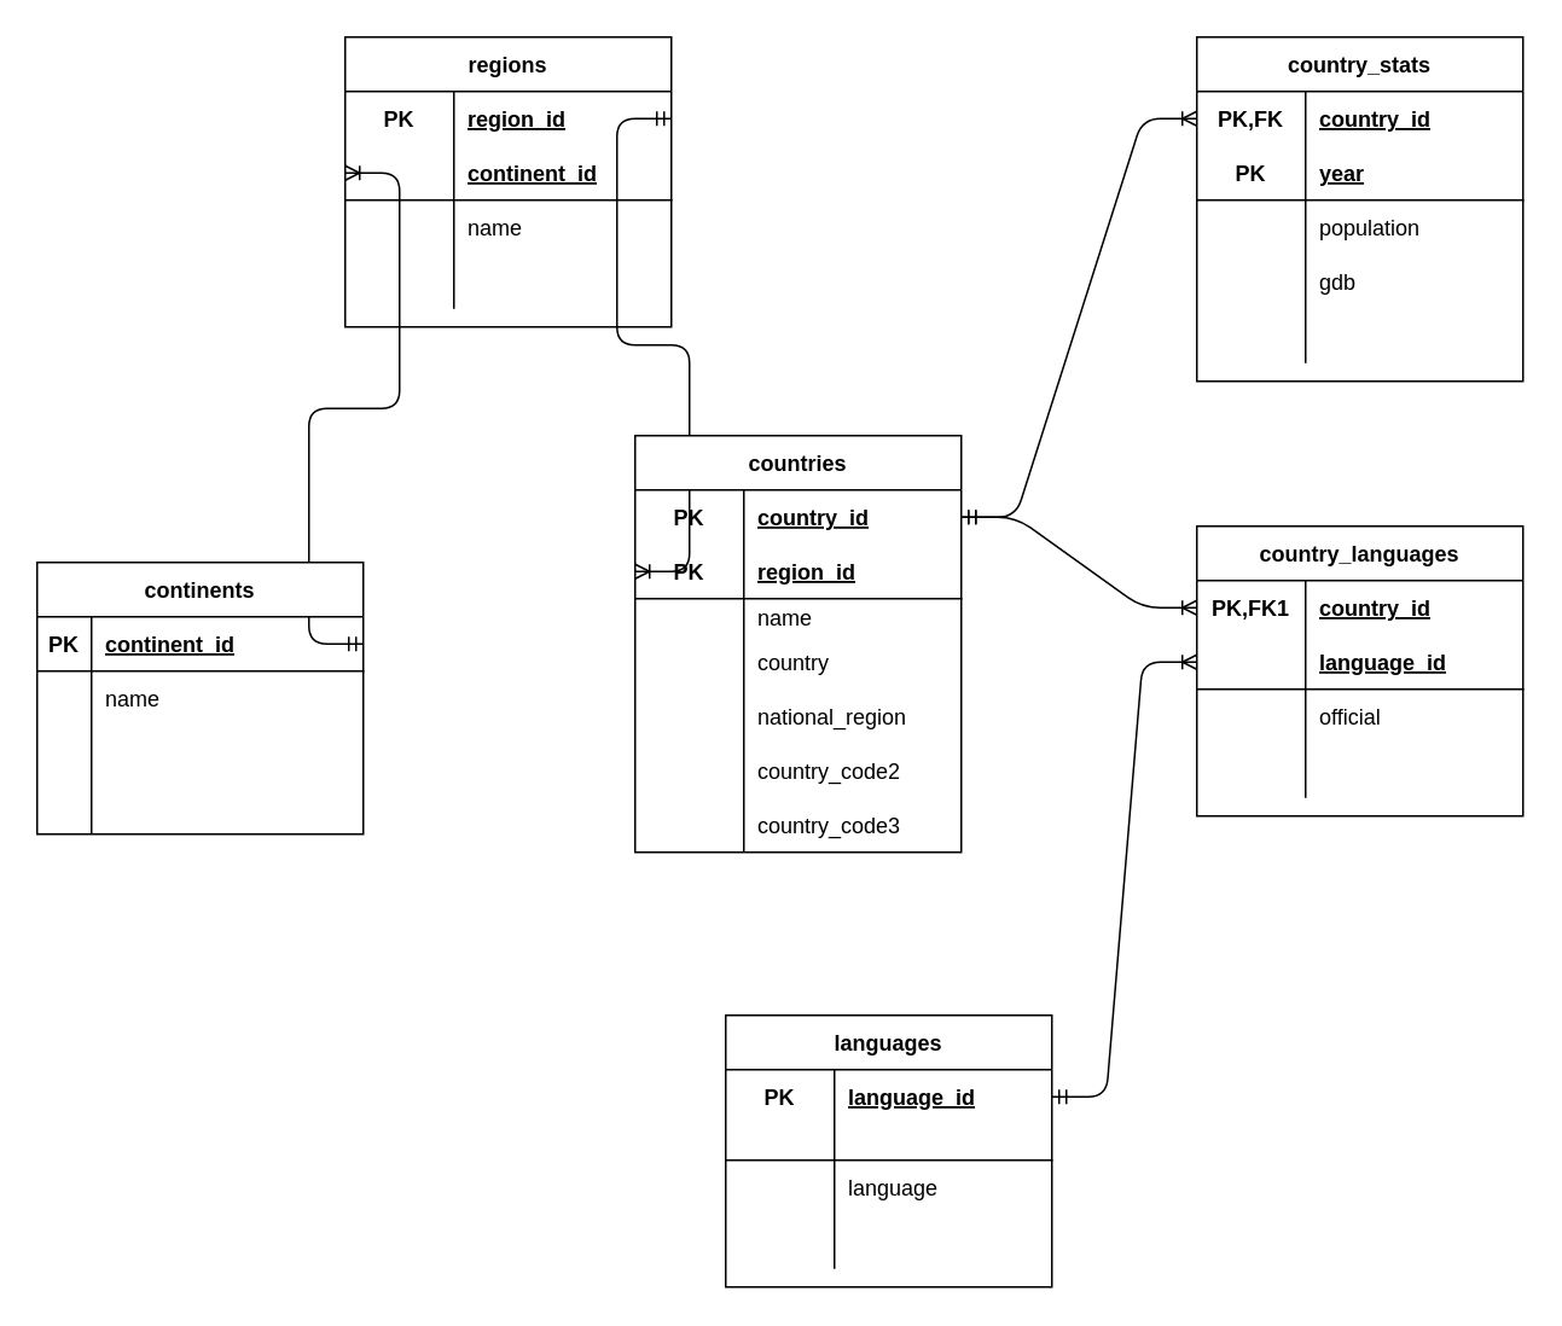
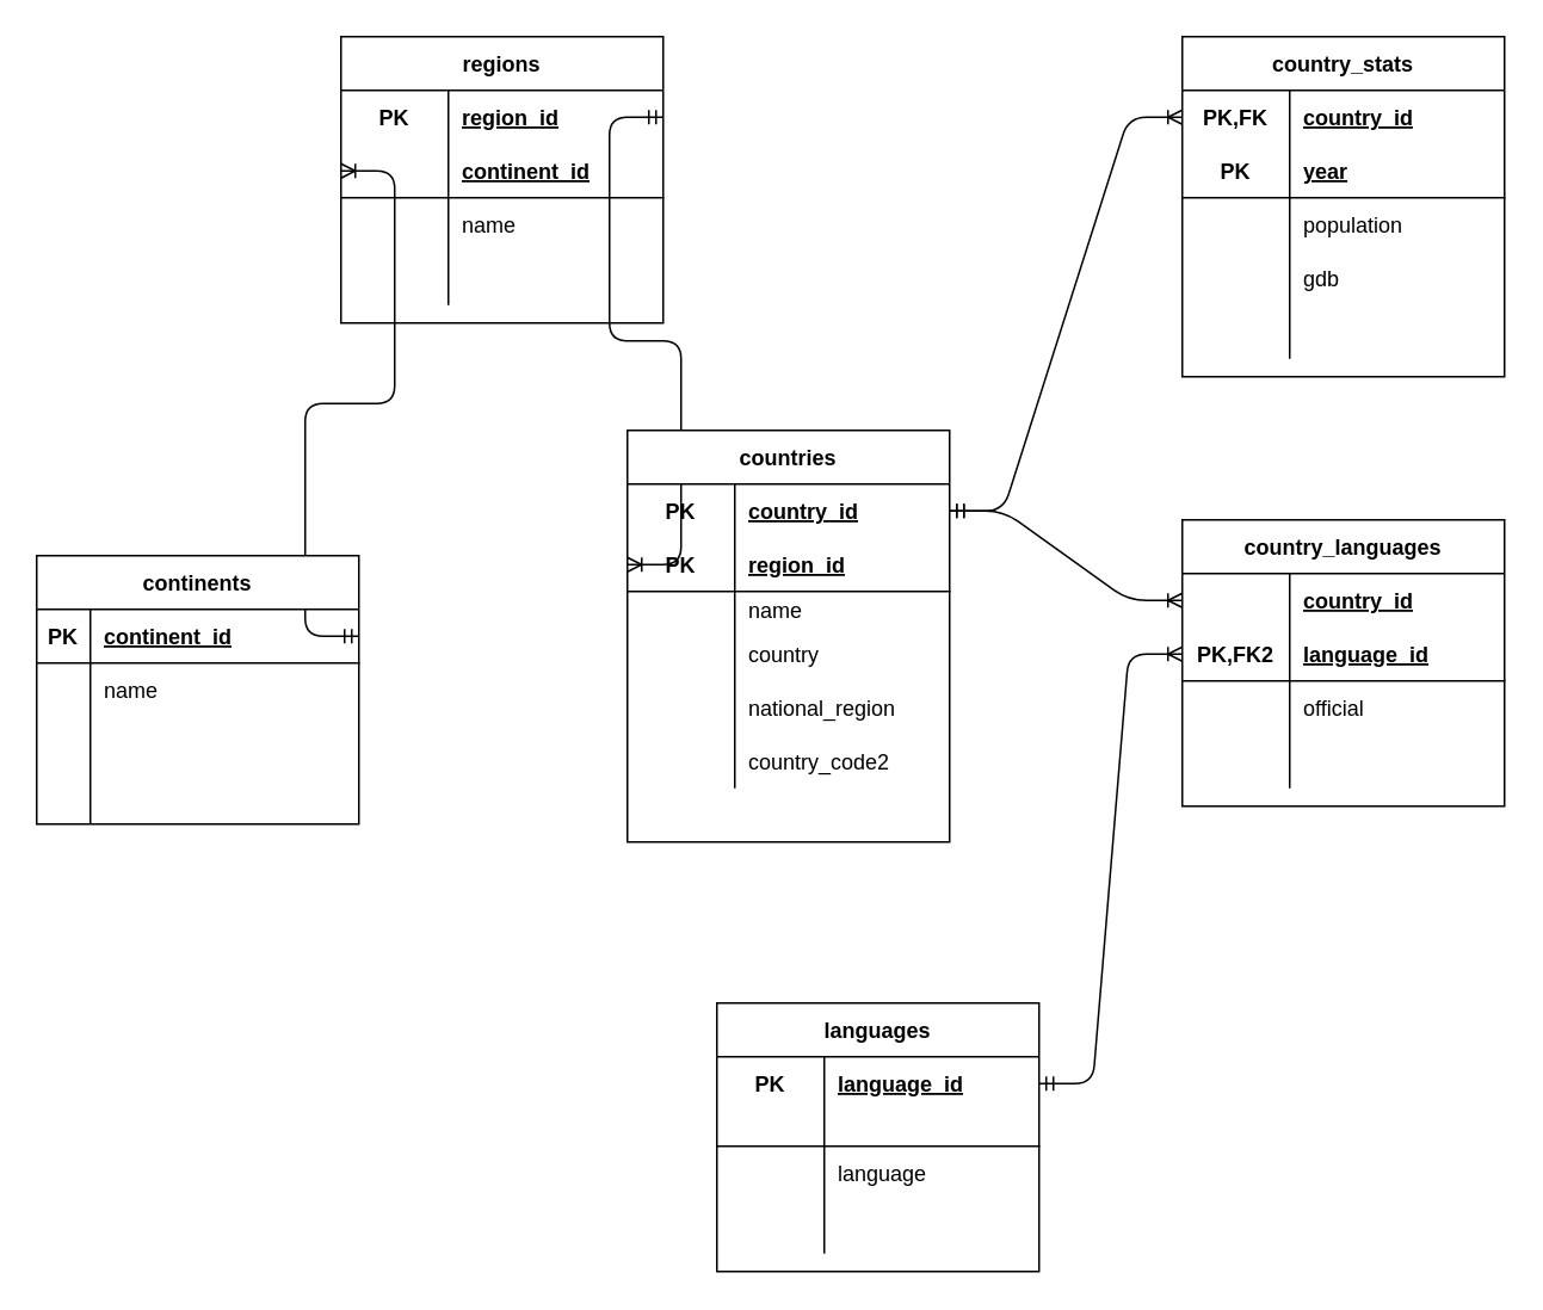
- <mxCell id="49" value="PK,FK1" style="shape=partialRectangle;connectable=0;fillColor=none;top=0;left=0;bottom=0;right=0;fontStyle=1;overflow=hidden;" vertex="1" parent="48"><mxGeometry width="60" height="30" as="geometry" /></mxCell>
+ <mxCell id="52" value="PK,FK2" style="shape=partialRectangle;connectable=0;fillColor=none;top=0;left=0;bottom=0;right=0;fontStyle=1;overflow=hidden;" vertex="1" parent="51"><mxGeometry width="60" height="30" as="geometry" /></mxCell>
- <mxCell id="81" value="country_code3" style="shape=partialRectangle;connectable=0;fillColor=none;top=0;left=0;bottom=0;right=0;align=left;spacingLeft=6;overflow=hidden;" vertex="1" parent="79"><mxGeometry x="60" width="120" height="30" as="geometry" /></mxCell>
